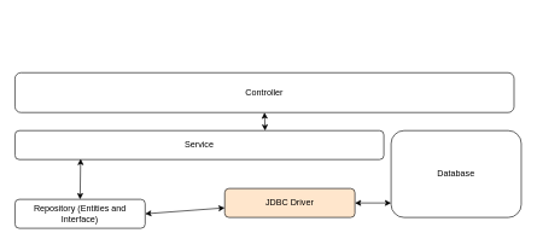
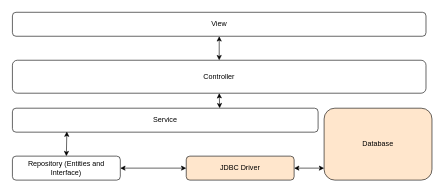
+ <mxCell id="2" value="View" style="rounded=1;whiteSpace=wrap;html=1;" vertex="1" parent="1"><mxGeometry x="20" y="20" width="690" height="40" as="geometry" /></mxCell>
+ <mxCell id="8" value="" style="endArrow=classic;startArrow=classic;html=1;rounded=0;exitX=0.5;exitY=0;exitDx=0;exitDy=0;entryX=0.5;entryY=1;entryDx=0;entryDy=0;" edge="1" parent="1" source="3" target="2"><mxGeometry width="50" height="50" relative="1" as="geometry"><mxPoint x="320" y="200" as="sourcePoint" /><mxPoint x="370" y="150" as="targetPoint" /></mxGeometry></mxCell>
- <mxCell id="7" value="Database" style="rounded=1;whiteSpace=wrap;html=1;" vertex="1" parent="1"><mxGeometry x="540" y="180" width="180" height="120" as="geometry" /></mxCell>
+ <mxCell id="7" value="Database" style="rounded=1;whiteSpace=wrap;html=1;fillColor=#ffe6cc;" vertex="1" parent="1"><mxGeometry x="540" y="180" width="180" height="120" as="geometry" /></mxCell>
- <mxCell id="5" value="Repository (Entities and Interface)" style="rounded=1;whiteSpace=wrap;html=1;" vertex="1" parent="1"><mxGeometry x="20" y="275" width="180" height="40" as="geometry" /></mxCell>
+ <mxCell id="5" value="Repository (Entities and Interface)" style="rounded=1;whiteSpace=wrap;html=1;" vertex="1" parent="1"><mxGeometry x="20" y="260" width="180" height="40" as="geometry" /></mxCell>
